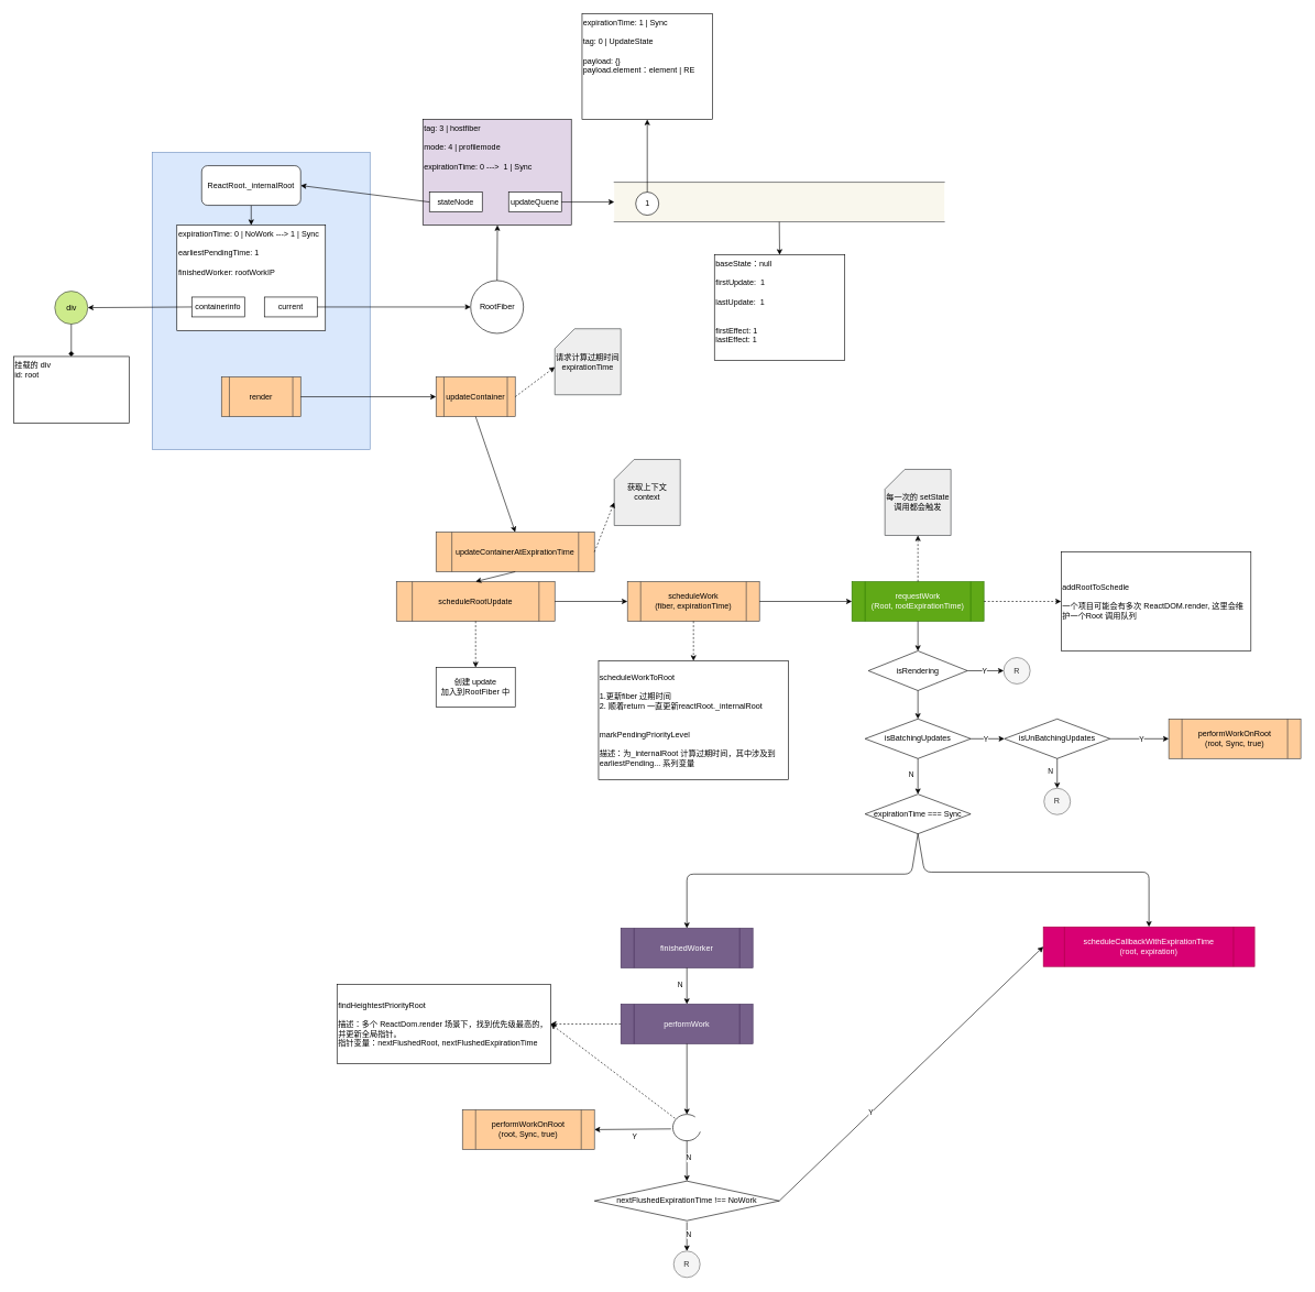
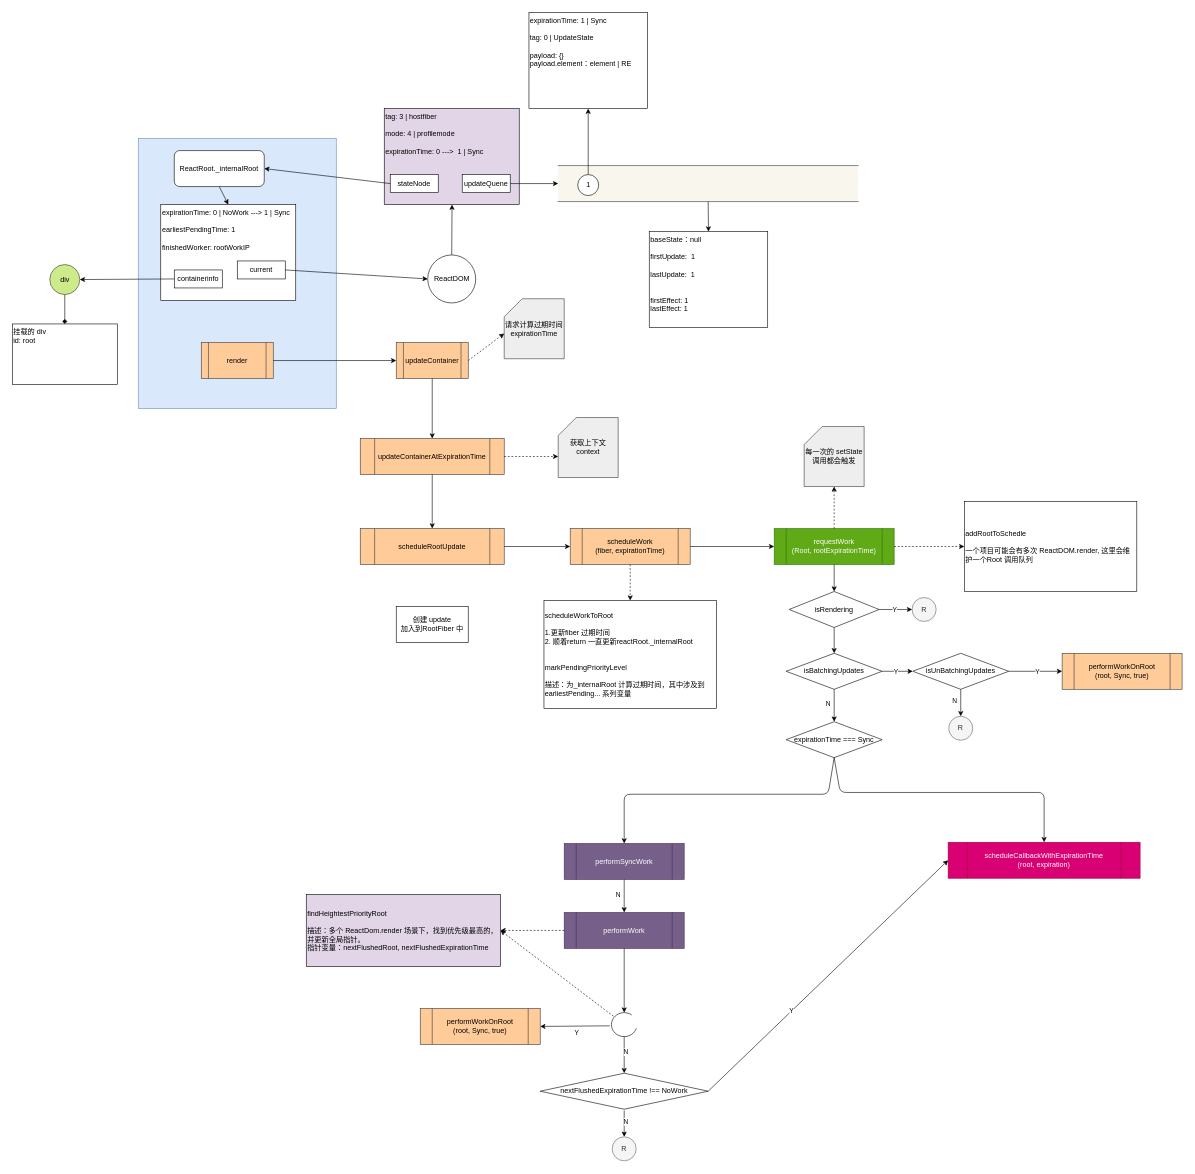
- <mxCell id="17" value="&lt;span&gt;ReactRoot._internalRoot&lt;/span&gt;" style="rounded=1;whiteSpace=wrap;html=1;align=center;" parent="1" vertex="1"><mxGeometry x="305" y="250" width="150" height="60" as="geometry" /></mxCell>
+ <mxCell id="17" value="&lt;span&gt;ReactRoot._internalRoot&lt;/span&gt;" style="rounded=1;whiteSpace=wrap;html=1;align=center;" parent="1" vertex="1"><mxGeometry x="290" y="250" width="150" height="60" as="geometry" /></mxCell>
- <mxCell id="11" value="current" style="rounded=0;whiteSpace=wrap;html=1;align=center;" parent="1" vertex="1"><mxGeometry x="400" y="449" width="80" height="30" as="geometry" /></mxCell>
+ <mxCell id="11" value="current" style="rounded=0;whiteSpace=wrap;html=1;align=center;" parent="1" vertex="1"><mxGeometry x="395" y="434" width="80" height="30" as="geometry" /></mxCell>
- <mxCell id="6" value="RootFiber" style="ellipse;whiteSpace=wrap;html=1;aspect=fixed;align=center;" parent="1" vertex="1"><mxGeometry x="712.5" y="424" width="80" height="80" as="geometry" /></mxCell>
+ <mxCell id="6" value="ReactDOM" style="ellipse;whiteSpace=wrap;html=1;aspect=fixed;align=center;" parent="1" vertex="1"><mxGeometry x="712.5" y="424" width="80" height="80" as="geometry" /></mxCell>
- <mxCell id="23" value="updateContainerAtExpirationTime" style="shape=process;whiteSpace=wrap;html=1;backgroundOutline=1;align=center;fillColor=#ffcc99;strokeColor=#36393d;" parent="1" vertex="1"><mxGeometry x="660" y="805" width="240" height="60" as="geometry" /></mxCell>
+ <mxCell id="23" value="updateContainerAtExpirationTime" style="shape=process;whiteSpace=wrap;html=1;backgroundOutline=1;align=center;fillColor=#ffcc99;strokeColor=#36393d;" parent="1" vertex="1"><mxGeometry x="600" y="730" width="240" height="60" as="geometry" /></mxCell>
- <mxCell id="38" value="" style="endArrow=classic;html=1;exitX=0.5;exitY=1;exitDx=0;exitDy=0;dashed=1;entryX=0.5;entryY=0;entryDx=0;entryDy=0;" parent="1" source="25" target="29" edge="1"><mxGeometry width="50" height="50" relative="1" as="geometry"><mxPoint x="850" y="770" as="sourcePoint" /><mxPoint x="940" y="770" as="targetPoint" /></mxGeometry></mxCell>
- <mxCell id="67" value="finishedWorker" style="shape=process;whiteSpace=wrap;html=1;backgroundOutline=1;align=center;fillColor=#76608a;strokeColor=#432D57;fontColor=#ffffff;" parent="1" vertex="1"><mxGeometry x="940" y="1405" width="200" height="60" as="geometry" /></mxCell>
+ <mxCell id="67" value="performSyncWork" style="shape=process;whiteSpace=wrap;html=1;backgroundOutline=1;align=center;fillColor=#76608a;strokeColor=#432D57;fontColor=#ffffff;" parent="1" vertex="1"><mxGeometry x="940" y="1405" width="200" height="60" as="geometry" /></mxCell>
- <mxCell id="75" value="findHeightestPriorityRoot&lt;br&gt;&lt;br&gt;描述：多个 ReactDom.render 场景下，找到优先级最高的，并更新全局指针。&lt;br&gt;指针变量：nextFlushedRoot, nextFlushedExpirationTime" style="rounded=0;whiteSpace=wrap;html=1;align=left;" parent="1" vertex="1"><mxGeometry x="510" y="1490" width="323.75" height="120" as="geometry" /></mxCell>
+ <mxCell id="75" value="findHeightestPriorityRoot&lt;br&gt;&lt;br&gt;描述：多个 ReactDom.render 场景下，找到优先级最高的，并更新全局指针。&lt;br&gt;指针变量：nextFlushedRoot, nextFlushedExpirationTime" style="rounded=0;whiteSpace=wrap;html=1;align=left;fillColor=#e1d5e7;" parent="1" vertex="1"><mxGeometry x="510" y="1490" width="323.75" height="120" as="geometry" /></mxCell>
